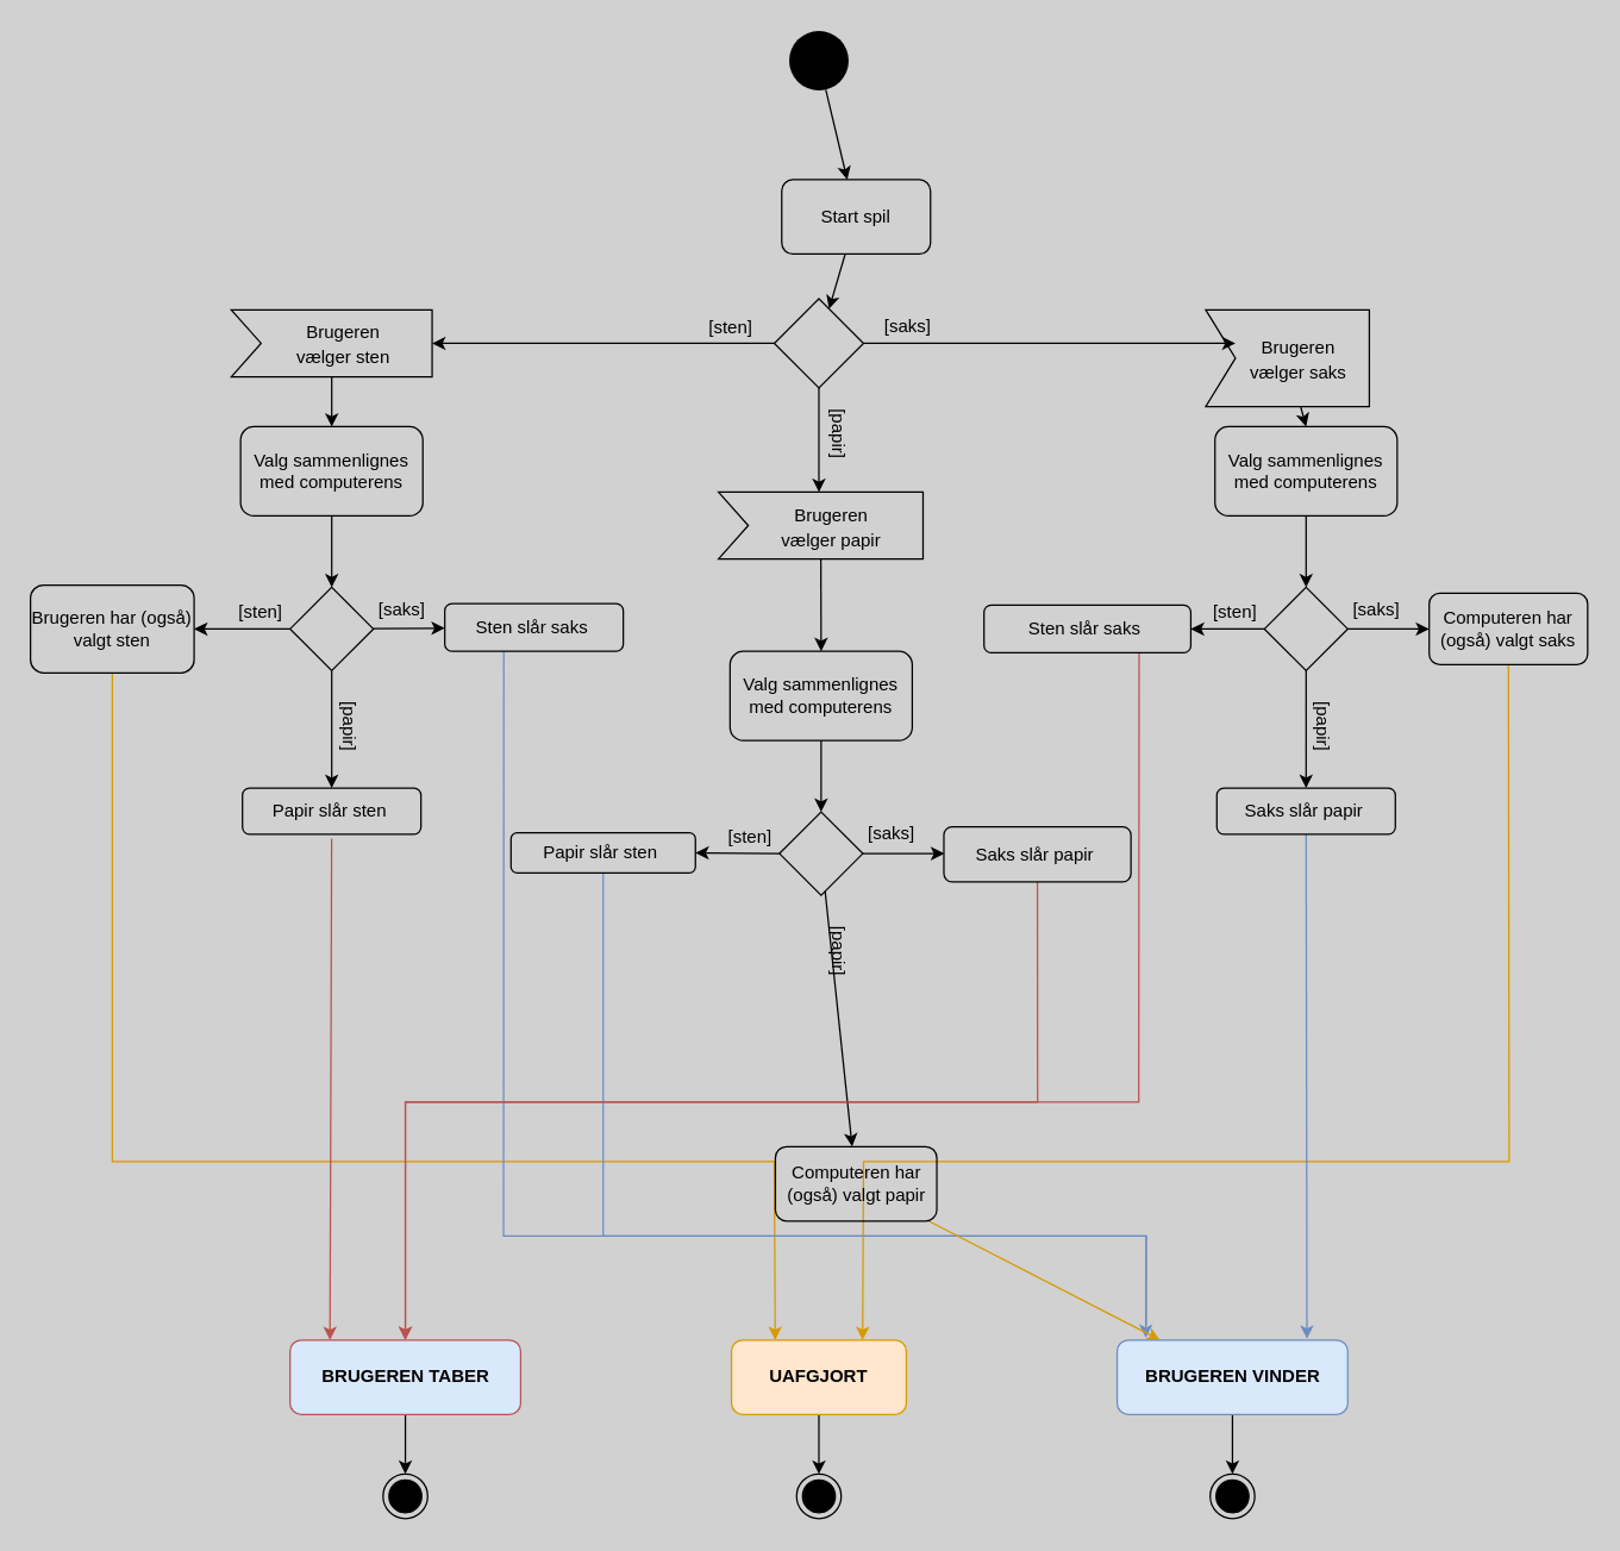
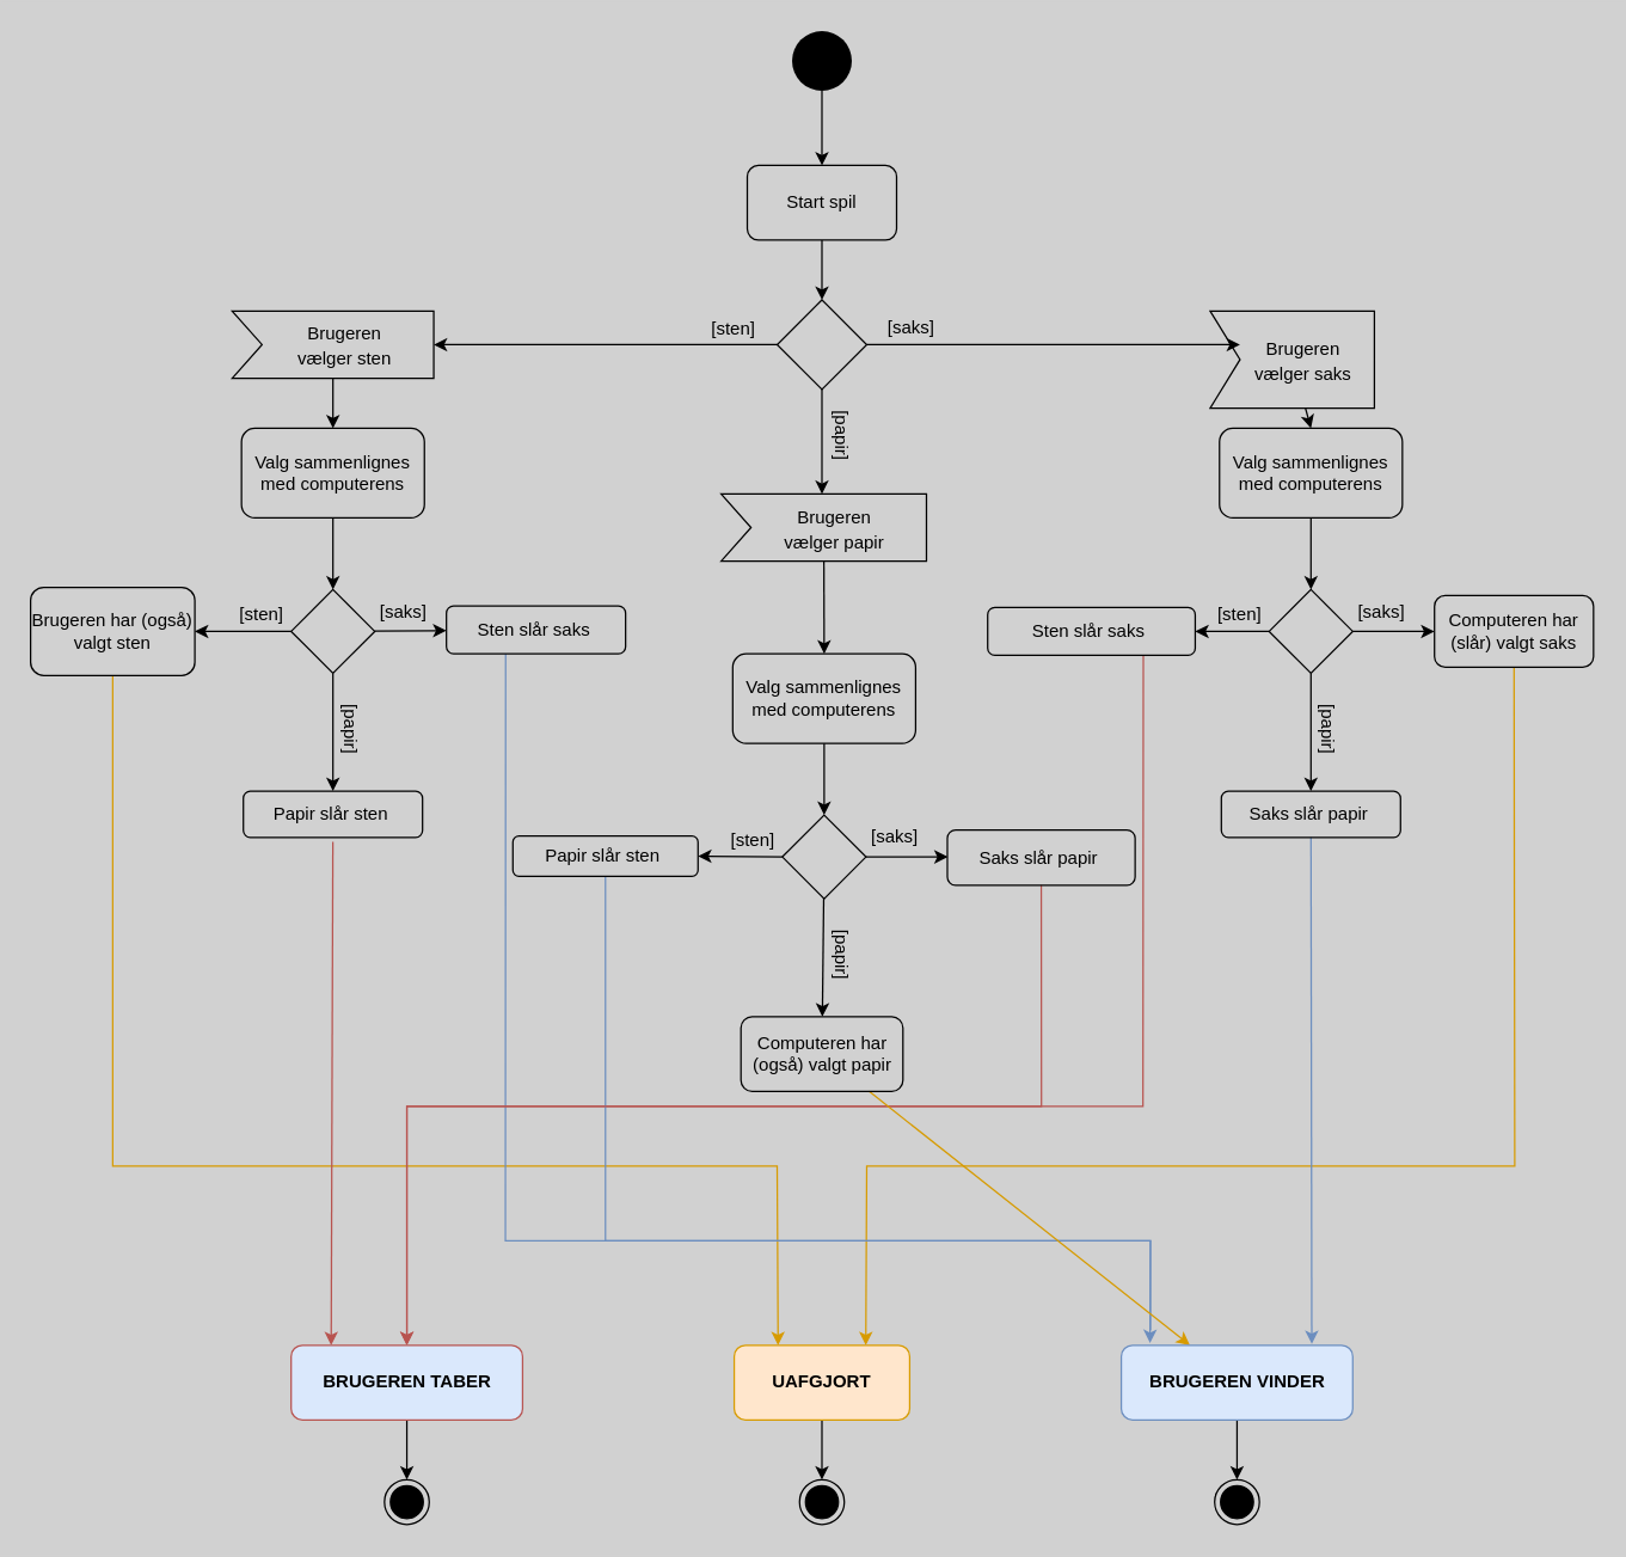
- <mxCell id="5" value="&lt;font color=&quot;#000000&quot;&gt;Start spil&lt;/font&gt;" style="rounded=1;whiteSpace=wrap;html=1;strokeColor=#000000;fillColor=none;" vertex="1" parent="1"><mxGeometry x="525" y="120" width="100" height="50" as="geometry" /></mxCell>
+ <mxCell id="5" value="&lt;font color=&quot;#000000&quot;&gt;Start spil&lt;/font&gt;" style="rounded=1;whiteSpace=wrap;html=1;strokeColor=#000000;fillColor=none;" vertex="1" parent="1"><mxGeometry x="500" y="110" width="100" height="50" as="geometry" /></mxCell>
- <mxCell id="45" value="&lt;span style=&quot;color: rgb(0, 0, 0);&quot;&gt;Computeren har (også) valgt saks&lt;/span&gt;&lt;font color=&quot;#000000&quot;&gt;&lt;br&gt;&lt;/font&gt;" style="rounded=1;whiteSpace=wrap;html=1;fillColor=none;strokeColor=#000000;" vertex="1" parent="1"><mxGeometry x="960.25" y="398" width="106.5" height="48" as="geometry" /></mxCell>
+ <mxCell id="45" value="&lt;span style=&quot;color: rgb(0, 0, 0);&quot;&gt;Computeren har (slår) valgt saks&lt;/span&gt;&lt;font color=&quot;#000000&quot;&gt;&lt;br&gt;&lt;/font&gt;" style="rounded=1;whiteSpace=wrap;html=1;fillColor=none;strokeColor=#000000;" vertex="1" parent="1"><mxGeometry x="960.25" y="398" width="106.5" height="48" as="geometry" /></mxCell>
- <mxCell id="64" value="&lt;span style=&quot;color: rgb(0, 0, 0);&quot;&gt;Computeren har (også) valgt papir&lt;/span&gt;&lt;font color=&quot;#000000&quot;&gt;&lt;br&gt;&lt;/font&gt;" style="rounded=1;whiteSpace=wrap;html=1;fillColor=none;strokeColor=#000000;" vertex="1" parent="1"><mxGeometry x="520.75" y="770" width="108.5" height="50" as="geometry" /></mxCell>
+ <mxCell id="64" value="&lt;span style=&quot;color: rgb(0, 0, 0);&quot;&gt;Computeren har (også) valgt papir&lt;/span&gt;&lt;font color=&quot;#000000&quot;&gt;&lt;br&gt;&lt;/font&gt;" style="rounded=1;whiteSpace=wrap;html=1;fillColor=none;strokeColor=#000000;" vertex="1" parent="1"><mxGeometry x="495.75" y="680" width="108.5" height="50" as="geometry" /></mxCell>
